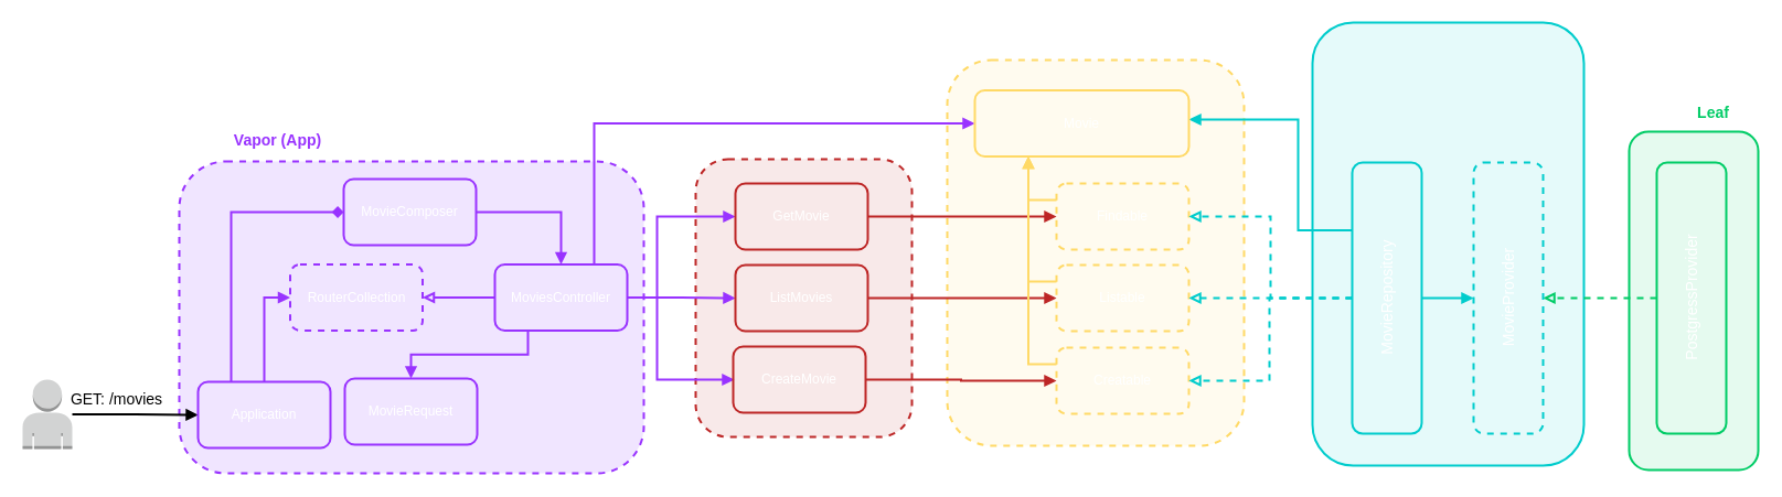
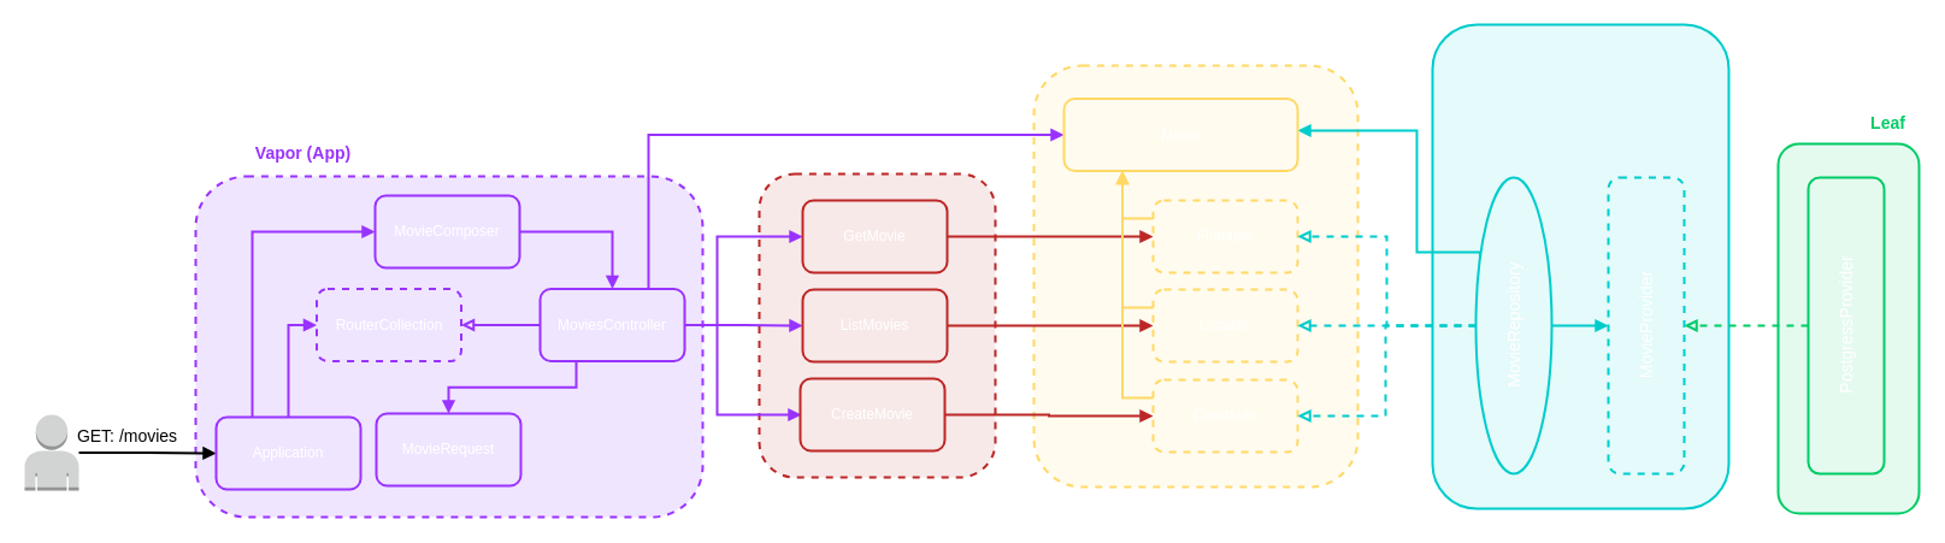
- <mxCell id="42" value="Leaf" style="text;html=1;align=center;verticalAlign=middle;resizable=0;points=[];autosize=1;strokeColor=none;fillColor=none;fontSize=14;fontColor=#00CC66;fontStyle=1" vertex="1" parent="1"><mxGeometry x="1532" y="91" width="39" height="21" as="geometry" /></mxCell>
+ <mxCell id="42" value="Leaf" style="text;html=1;align=center;verticalAlign=middle;resizable=0;points=[];autosize=1;strokeColor=none;fillColor=none;fontSize=14;fontColor=#00CC66;fontStyle=1" vertex="1" parent="1"><mxGeometry x="1547" y="91" width="39" height="21" as="geometry" /></mxCell>
- <mxCell id="10" style="edgeStyle=orthogonalEdgeStyle;rounded=0;orthogonalLoop=1;jettySize=auto;html=1;exitX=0.25;exitY=0;exitDx=0;exitDy=0;entryX=0;entryY=0.5;entryDx=0;entryDy=0;fontSize=14;fontColor=#00CCCC;endArrow=diamond;endFill=1;strokeColor=#9933FF;strokeWidth=2;" edge="1" parent="1" source="12" target="46"><mxGeometry relative="1" as="geometry" /></mxCell>
+ <mxCell id="10" style="edgeStyle=orthogonalEdgeStyle;rounded=0;orthogonalLoop=1;jettySize=auto;html=1;exitX=0.25;exitY=0;exitDx=0;exitDy=0;entryX=0;entryY=0.5;entryDx=0;entryDy=0;fontSize=14;fontColor=#00CCCC;endArrow=block;endFill=1;strokeColor=#9933FF;strokeWidth=2;" edge="1" parent="1" source="12" target="46"><mxGeometry relative="1" as="geometry" /></mxCell>
- <mxCell id="38" value="MovieRepository" style="rounded=1;whiteSpace=wrap;html=1;fontSize=14;fontColor=#ffffff;strokeColor=#00CCCC;strokeWidth=2;fillColor=none;horizontal=0;" vertex="1" parent="1"><mxGeometry x="1225" y="147" width="63" height="246" as="geometry" /></mxCell>
+ <mxCell id="38" value="MovieRepository" style="ellipse;whiteSpace=wrap;html=1;fontSize=14;fontColor=#ffffff;strokeColor=#00CCCC;strokeWidth=2;fillColor=none;horizontal=0;" vertex="1" parent="1"><mxGeometry x="1225" y="147" width="63" height="246" as="geometry" /></mxCell>
